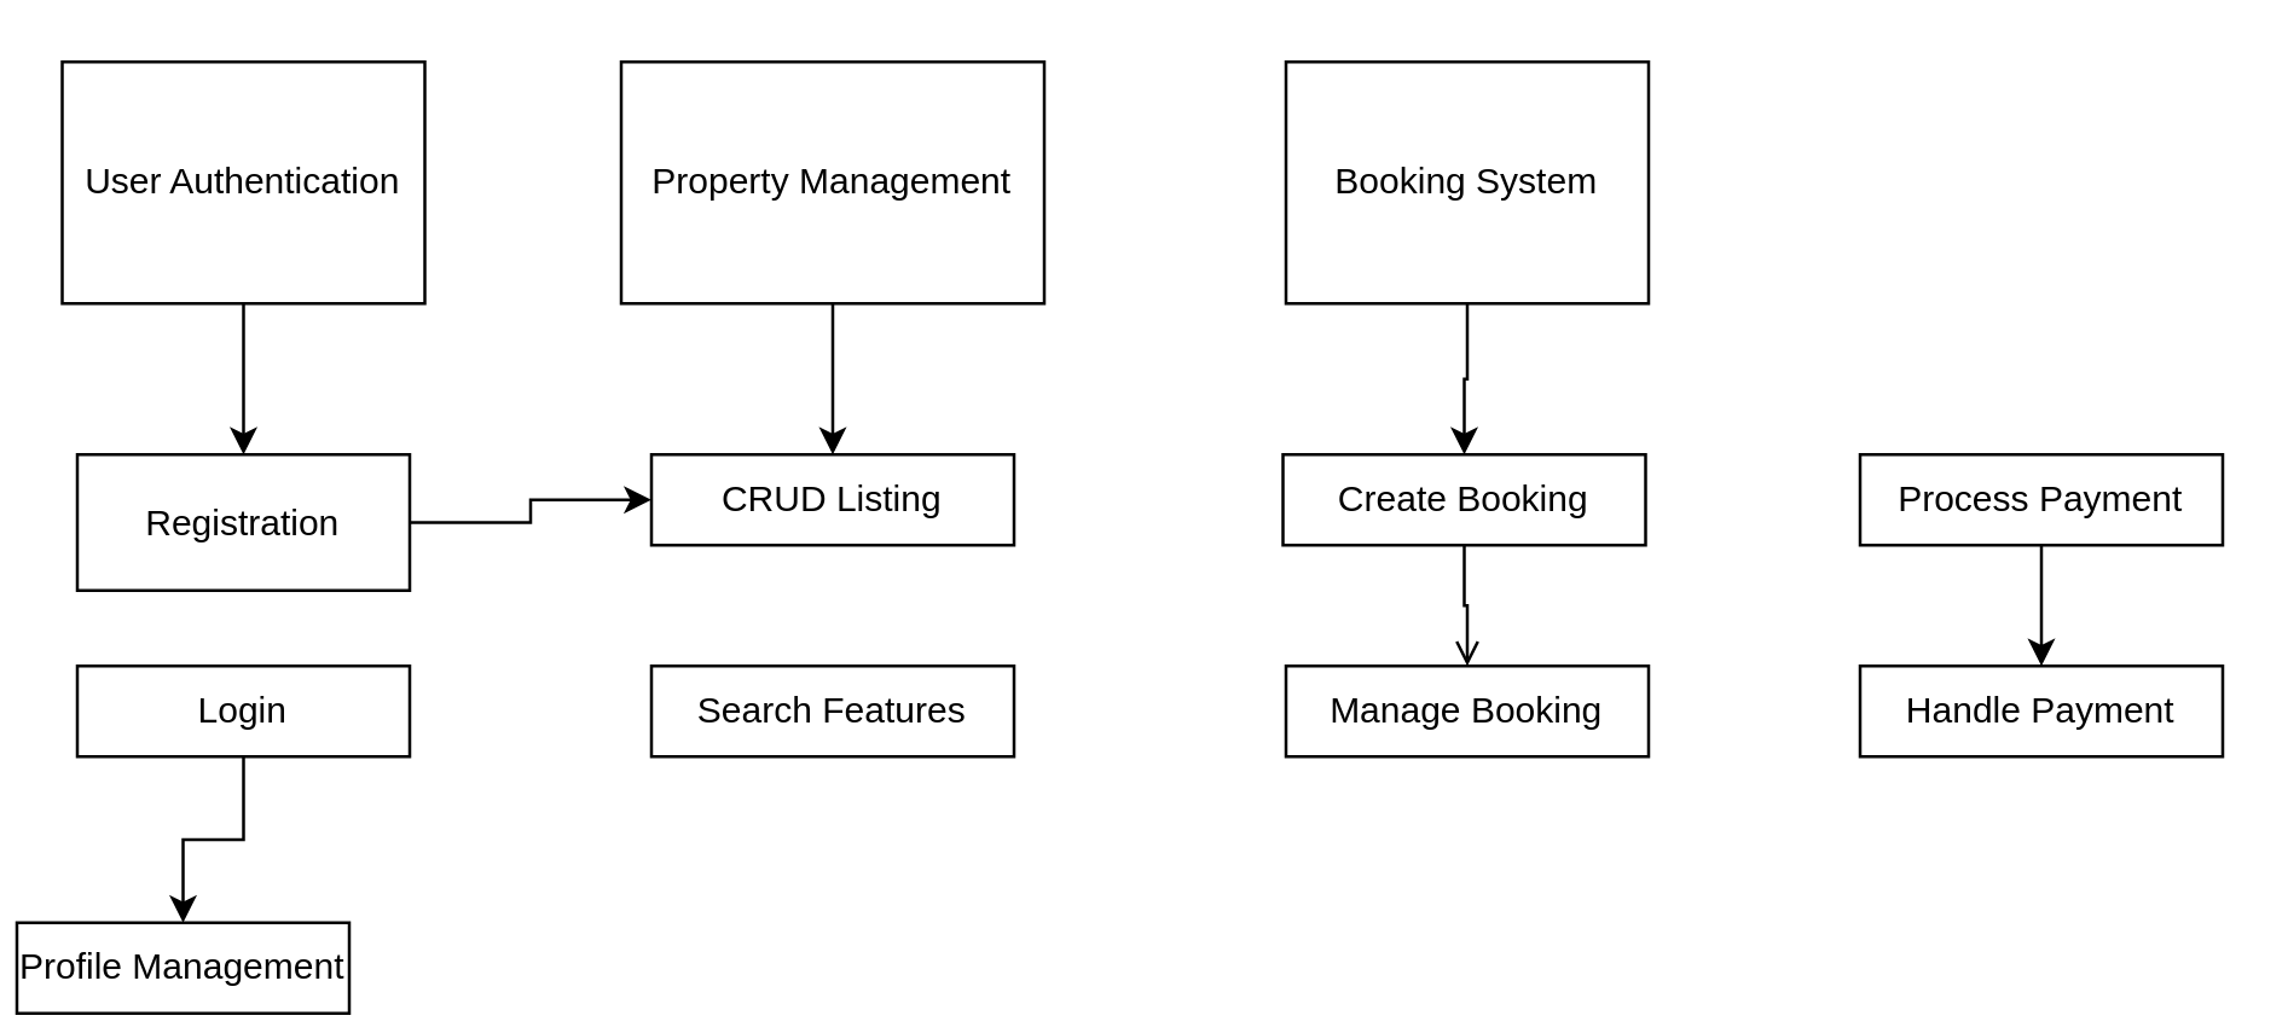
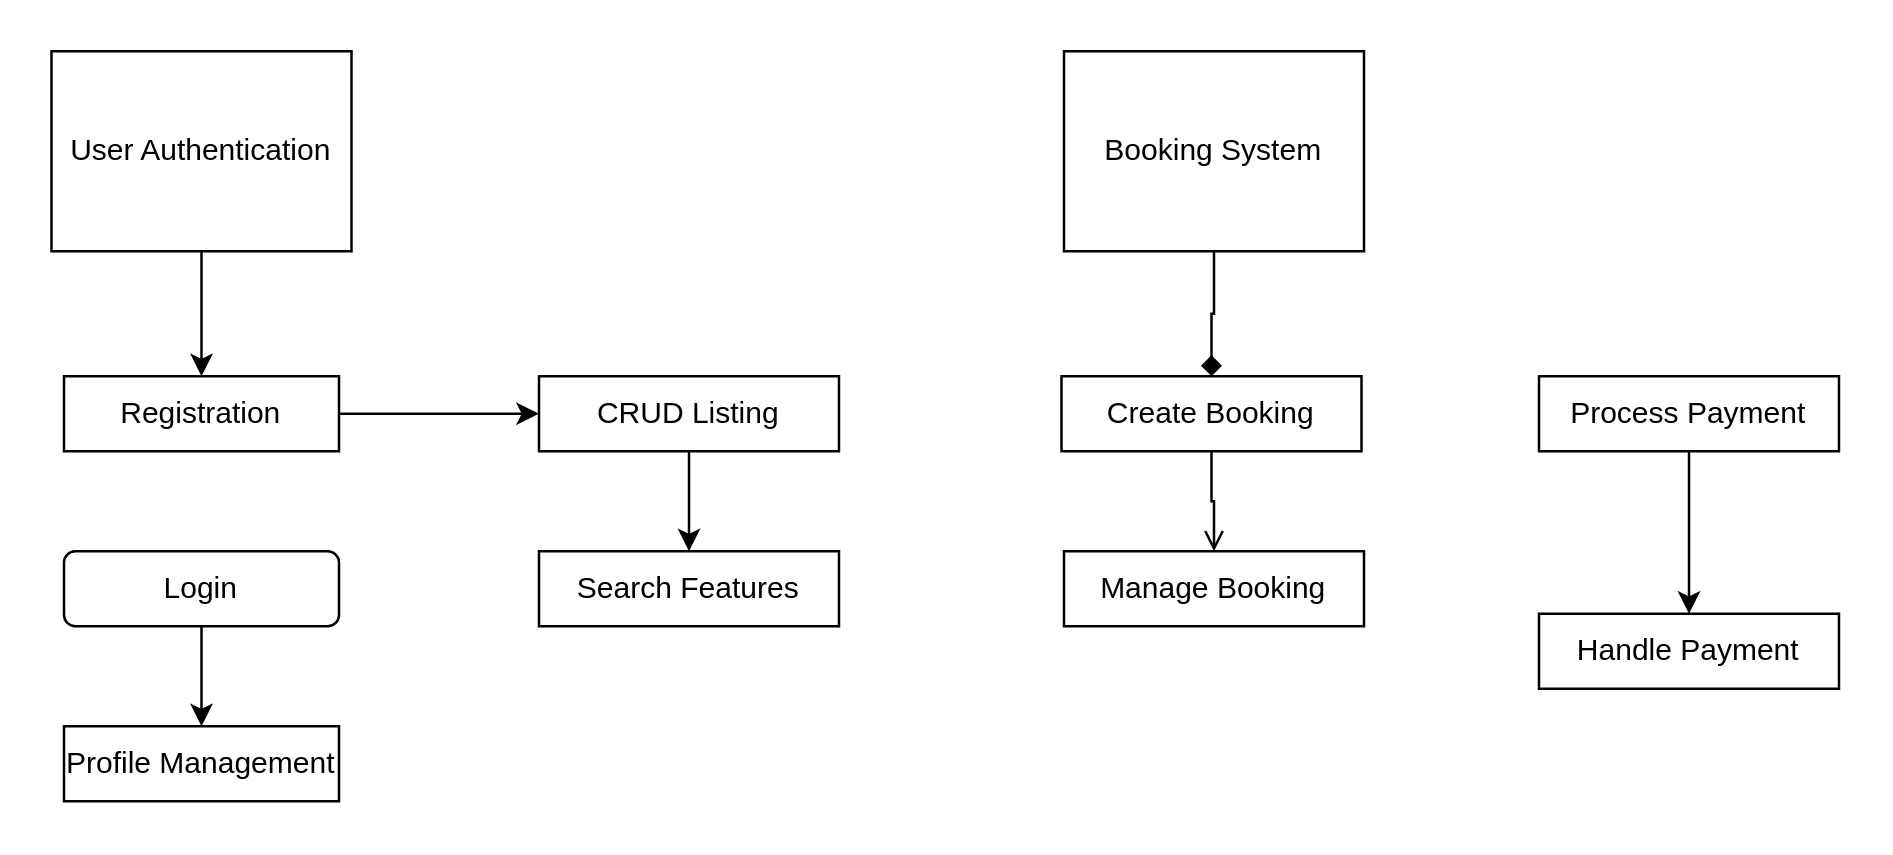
- <mxCell id="10" value="Property Management" style="rounded=0;whiteSpace=wrap;html=1;" vertex="1" parent="1"><mxGeometry x="205" y="20" width="140" height="80" as="geometry" /></mxCell>
- <mxCell id="9" value="" style="edgeStyle=orthogonalEdgeStyle;rounded=0;orthogonalLoop=1;jettySize=auto;html=1;strokeColor=light-dark(#000000,#000000);" edge="1" parent="1" source="10" target="12"><mxGeometry relative="1" as="geometry" /></mxCell>
- <mxCell id="15" value="" style="edgeStyle=orthogonalEdgeStyle;rounded=0;orthogonalLoop=1;jettySize=auto;html=1;strokeColor=light-dark(#000000,#000000);" edge="1" parent="1" source="16" target="18"><mxGeometry relative="1" as="geometry" /></mxCell>
+ <mxCell id="15" value="" style="edgeStyle=orthogonalEdgeStyle;rounded=0;orthogonalLoop=1;jettySize=auto;html=1;strokeColor=light-dark(#000000,#000000);endArrow=diamond;" edge="1" parent="1" source="16" target="18"><mxGeometry relative="1" as="geometry" /></mxCell>
- <mxCell id="5" value="Registration" style="whiteSpace=wrap;html=1;rounded=0;" vertex="1" parent="1"><mxGeometry x="25" y="150" width="110" height="45" as="geometry" /></mxCell>
+ <mxCell id="5" value="Registration" style="whiteSpace=wrap;html=1;rounded=0;" vertex="1" parent="1"><mxGeometry x="25" y="150" width="110" height="30" as="geometry" /></mxCell>
+ <mxCell id="11" value="" style="edgeStyle=orthogonalEdgeStyle;rounded=0;orthogonalLoop=1;jettySize=auto;html=1;strokeColor=light-dark(#000000,#000000);" edge="1" parent="1" source="12" target="13"><mxGeometry relative="1" as="geometry" /></mxCell>
- <mxCell id="7" value="Login" style="whiteSpace=wrap;html=1;rounded=0;" vertex="1" parent="1"><mxGeometry x="25" y="220" width="110" height="30" as="geometry" /></mxCell>
+ <mxCell id="7" value="Login" style="whiteSpace=wrap;html=1;rounded=1;" vertex="1" parent="1"><mxGeometry x="25" y="220" width="110" height="30" as="geometry" /></mxCell>
- <mxCell id="22" value="Handle Payment" style="whiteSpace=wrap;html=1;rounded=0;" vertex="1" parent="1"><mxGeometry x="615" y="220" width="120" height="30" as="geometry" /></mxCell>
+ <mxCell id="22" value="Handle Payment" style="whiteSpace=wrap;html=1;rounded=0;" vertex="1" parent="1"><mxGeometry x="615" y="245" width="120" height="30" as="geometry" /></mxCell>
- <mxCell id="8" value="Profile Management" style="whiteSpace=wrap;html=1;rounded=0;" vertex="1" parent="1"><mxGeometry x="5" y="305" width="110" height="30" as="geometry" /></mxCell>
+ <mxCell id="8" value="Profile Management" style="whiteSpace=wrap;html=1;rounded=0;" vertex="1" parent="1"><mxGeometry x="25" y="290" width="110" height="30" as="geometry" /></mxCell>
